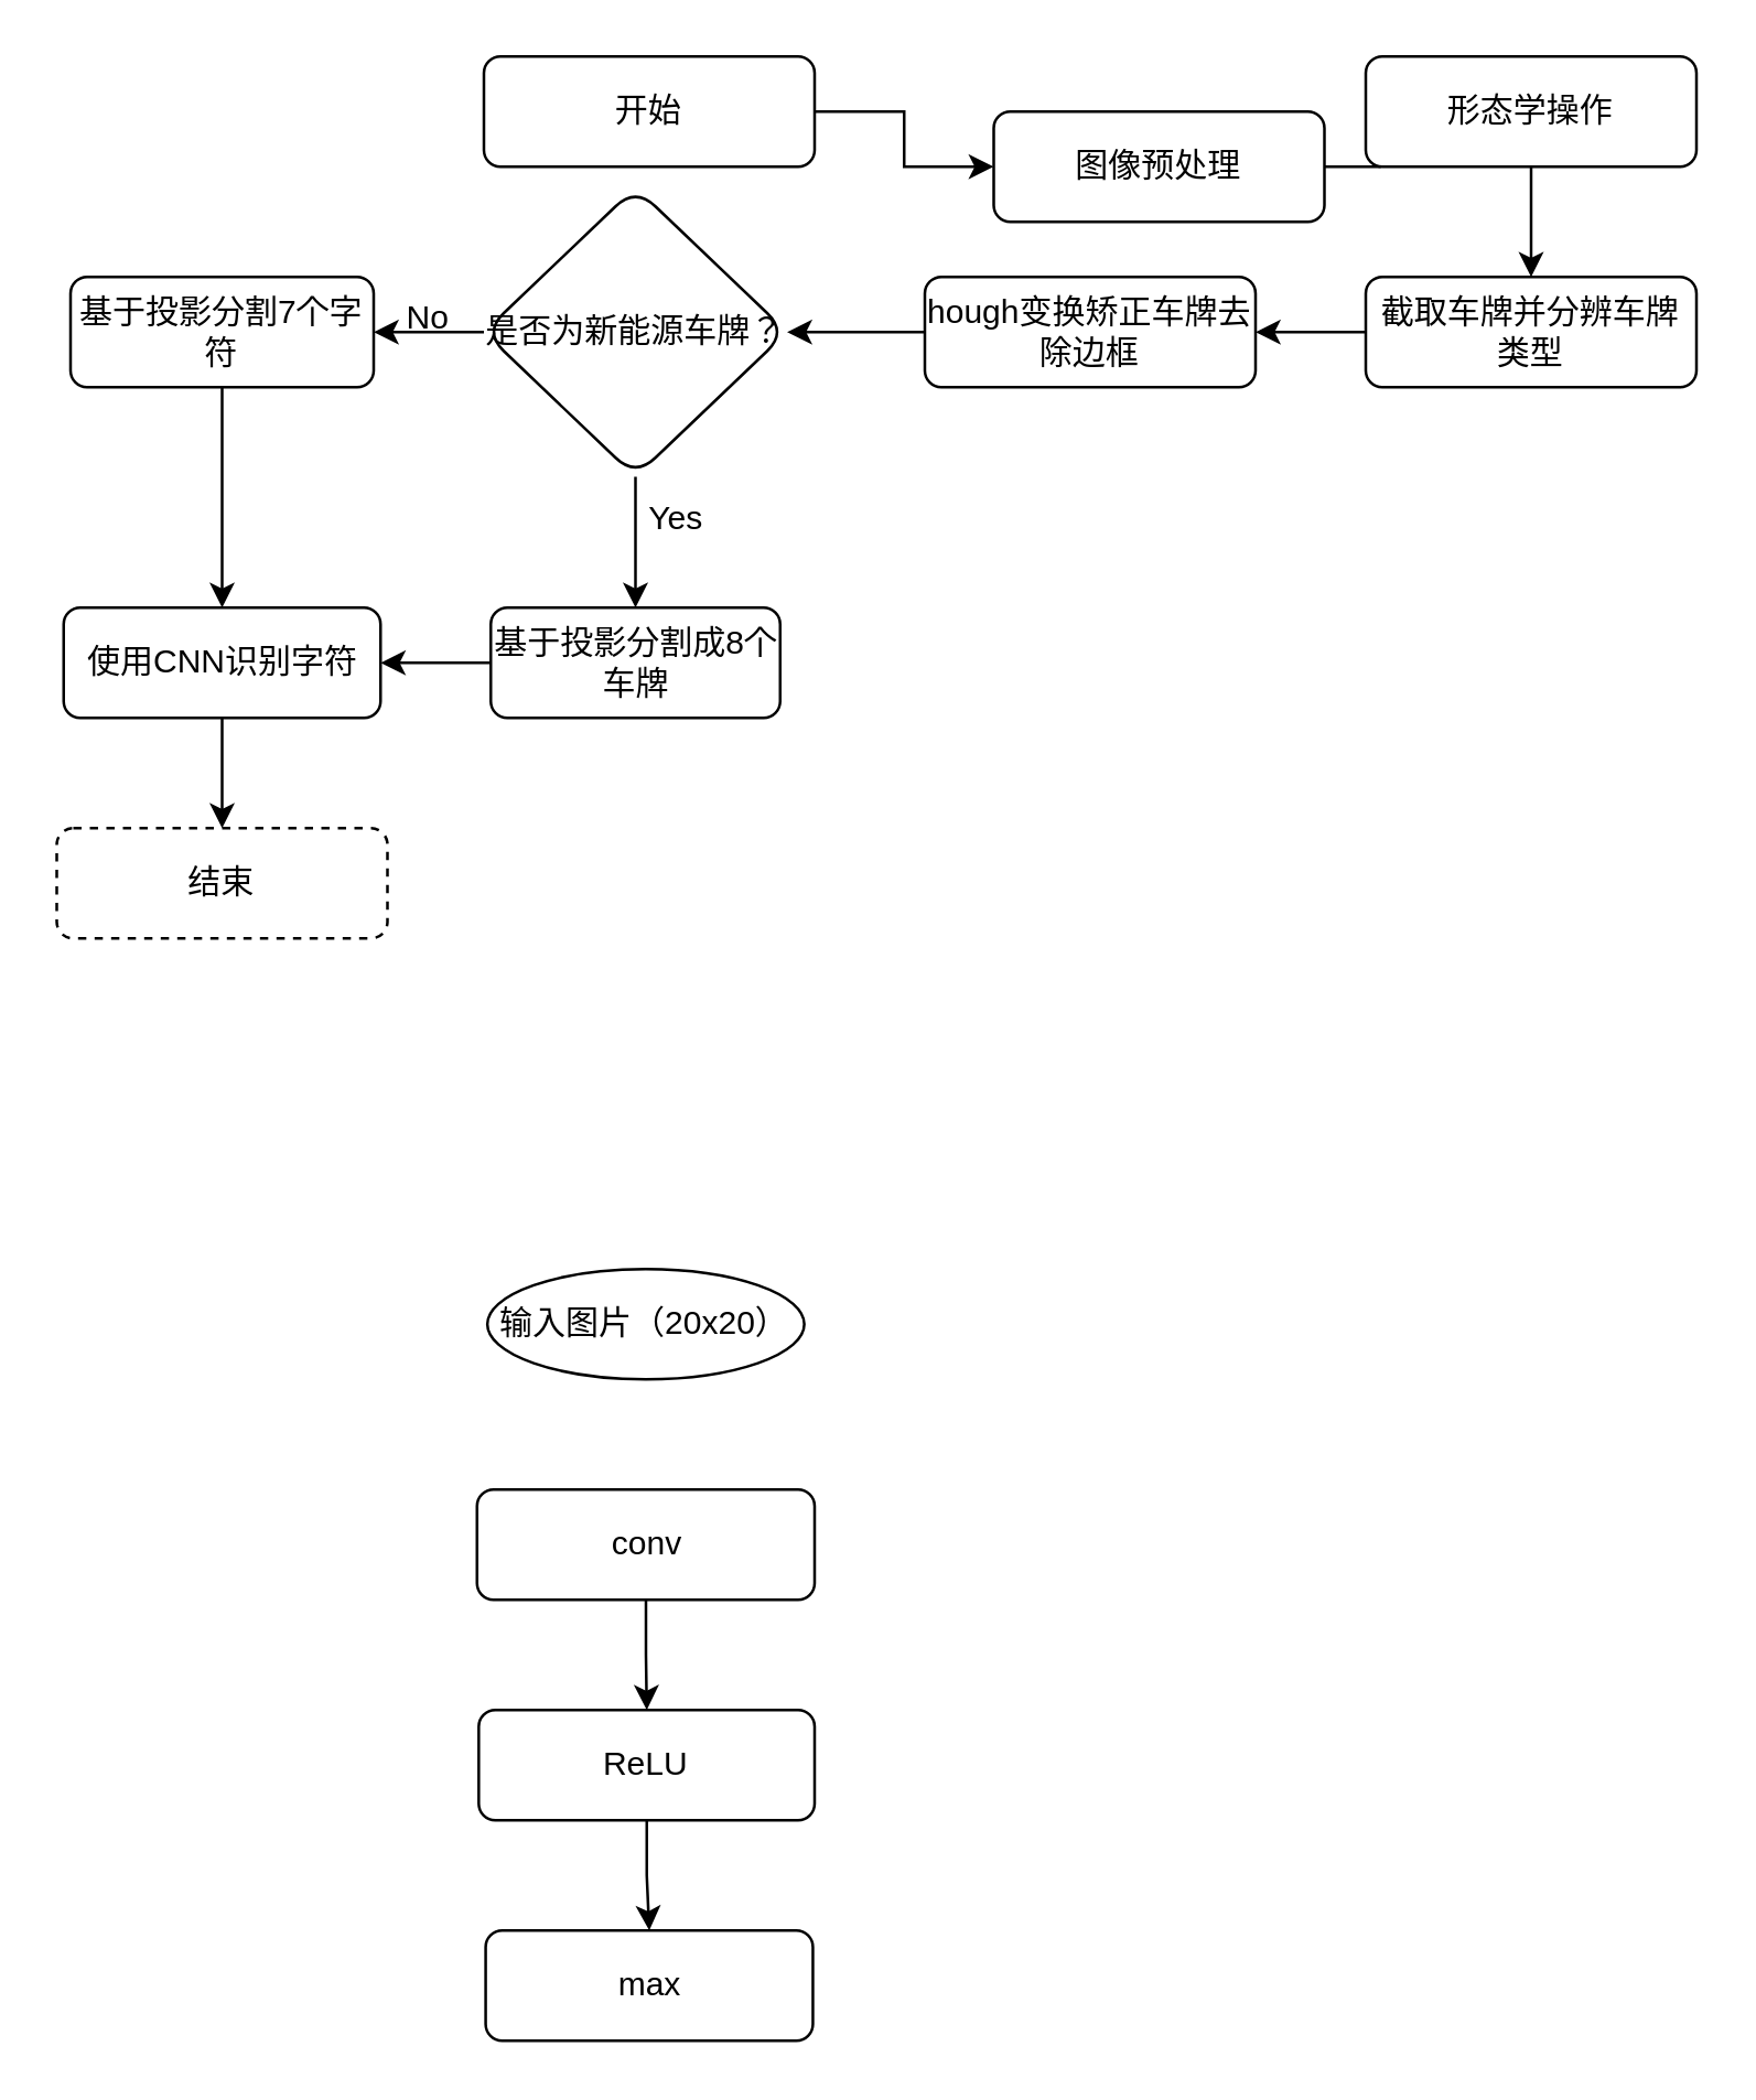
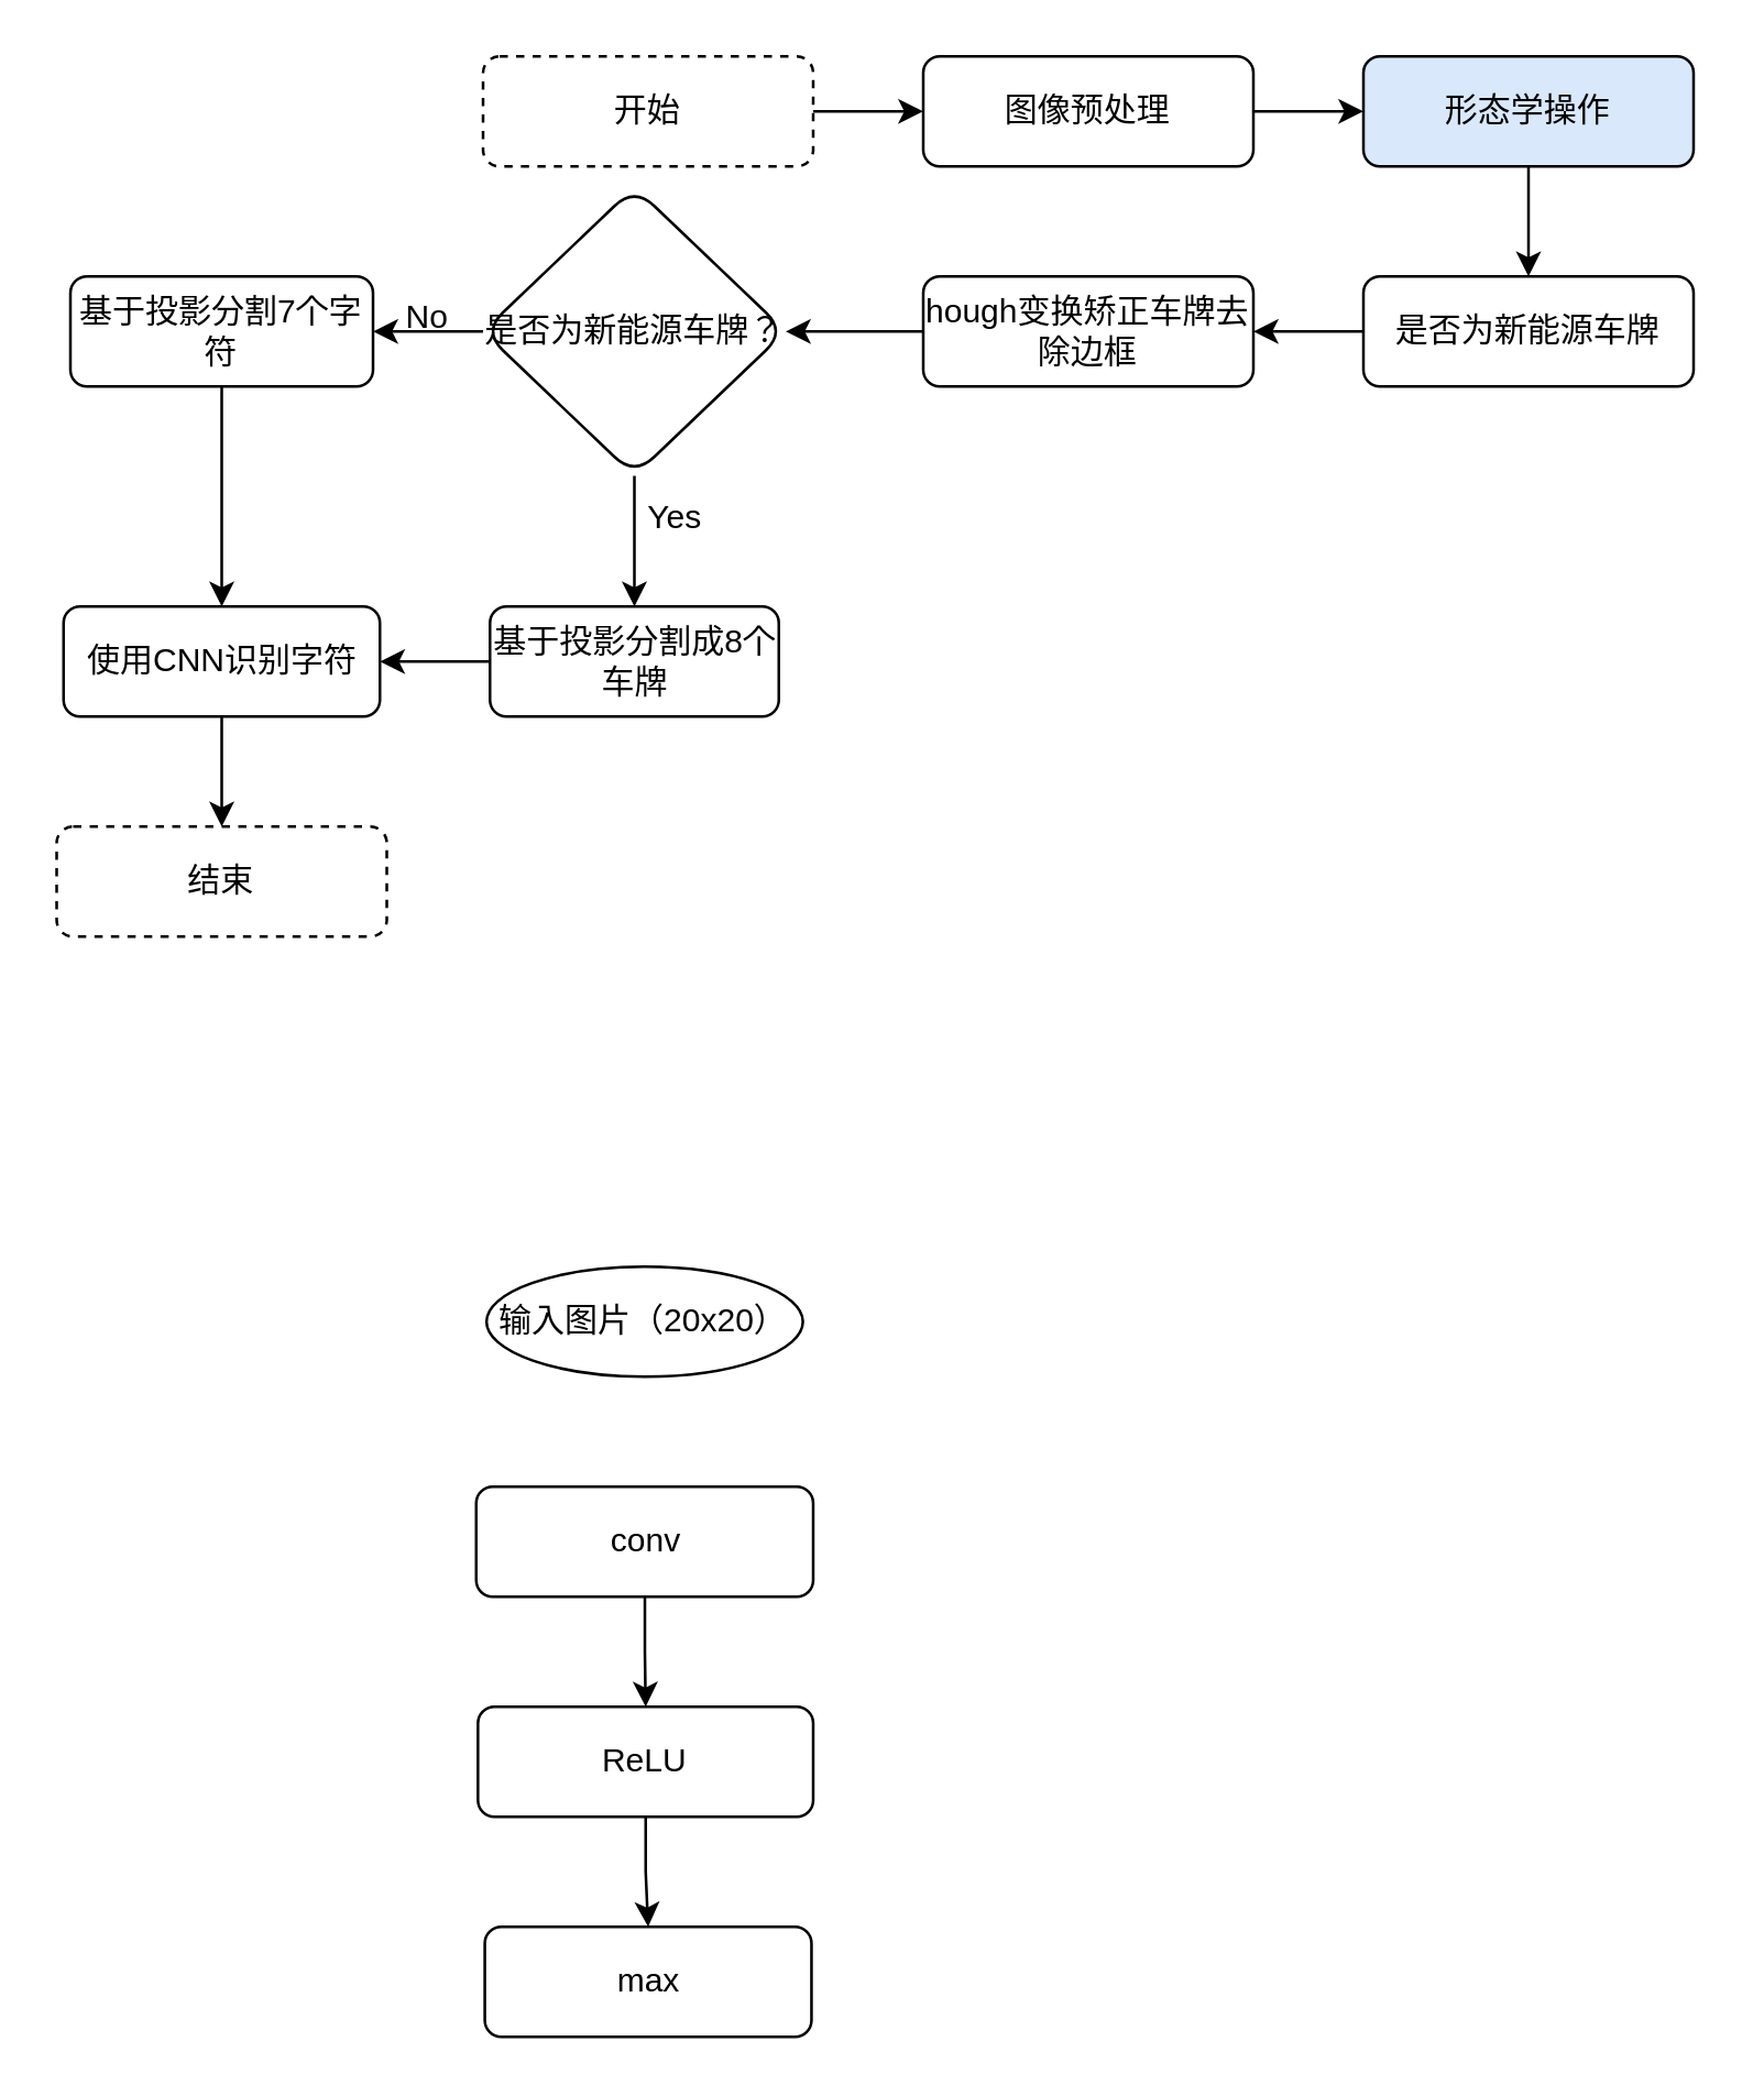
- <mxCell id="3" value="开始" style="rounded=1;whiteSpace=wrap;html=1;fontSize=12;glass=0;strokeWidth=1;shadow=0;" parent="1" vertex="1"><mxGeometry x="175" y="20" width="120" height="40" as="geometry" /></mxCell>
+ <mxCell id="3" value="开始" style="rounded=1;whiteSpace=wrap;html=1;fontSize=12;glass=0;strokeWidth=1;shadow=0;dashed=1;" parent="1" vertex="1"><mxGeometry x="175" y="20" width="120" height="40" as="geometry" /></mxCell>
- <mxCell id="8" value="形态学操作" style="whiteSpace=wrap;html=1;rounded=1;glass=0;strokeWidth=1;shadow=0;" vertex="1" parent="1"><mxGeometry x="495" y="20" width="120" height="40" as="geometry" /></mxCell>
+ <mxCell id="8" value="形态学操作" style="whiteSpace=wrap;html=1;rounded=1;glass=0;strokeWidth=1;shadow=0;fillColor=#dae8fc;" vertex="1" parent="1"><mxGeometry x="495" y="20" width="120" height="40" as="geometry" /></mxCell>
- <mxCell id="6" value="图像预处理" style="whiteSpace=wrap;html=1;rounded=1;glass=0;strokeWidth=1;shadow=0;" vertex="1" parent="1"><mxGeometry x="360" y="40" width="120" height="40" as="geometry" /></mxCell>
+ <mxCell id="6" value="图像预处理" style="whiteSpace=wrap;html=1;rounded=1;glass=0;strokeWidth=1;shadow=0;" vertex="1" parent="1"><mxGeometry x="335" y="20" width="120" height="40" as="geometry" /></mxCell>
- <mxCell id="10" value="截取车牌并分辨车牌类型" style="whiteSpace=wrap;html=1;rounded=1;glass=0;strokeWidth=1;shadow=0;" vertex="1" parent="1"><mxGeometry x="495" y="100" width="120" height="40" as="geometry" /></mxCell>
+ <mxCell id="10" value="是否为新能源车牌" style="whiteSpace=wrap;html=1;rounded=1;glass=0;strokeWidth=1;shadow=0;" vertex="1" parent="1"><mxGeometry x="495" y="100" width="120" height="40" as="geometry" /></mxCell>
